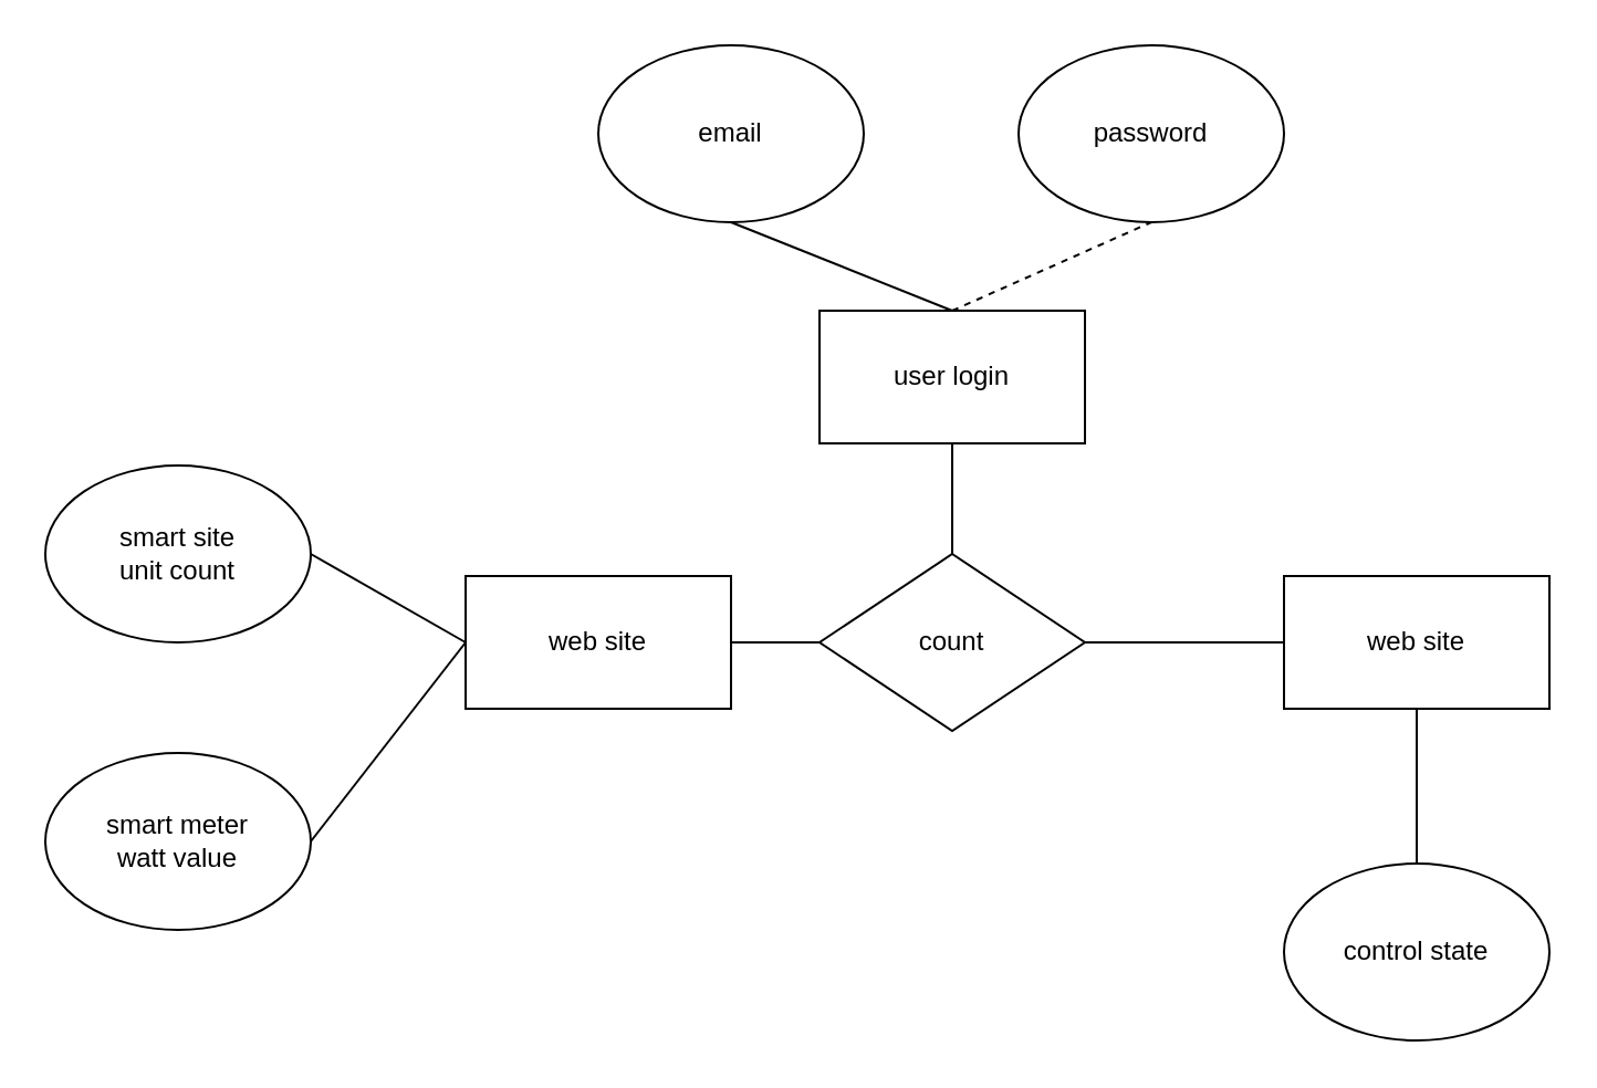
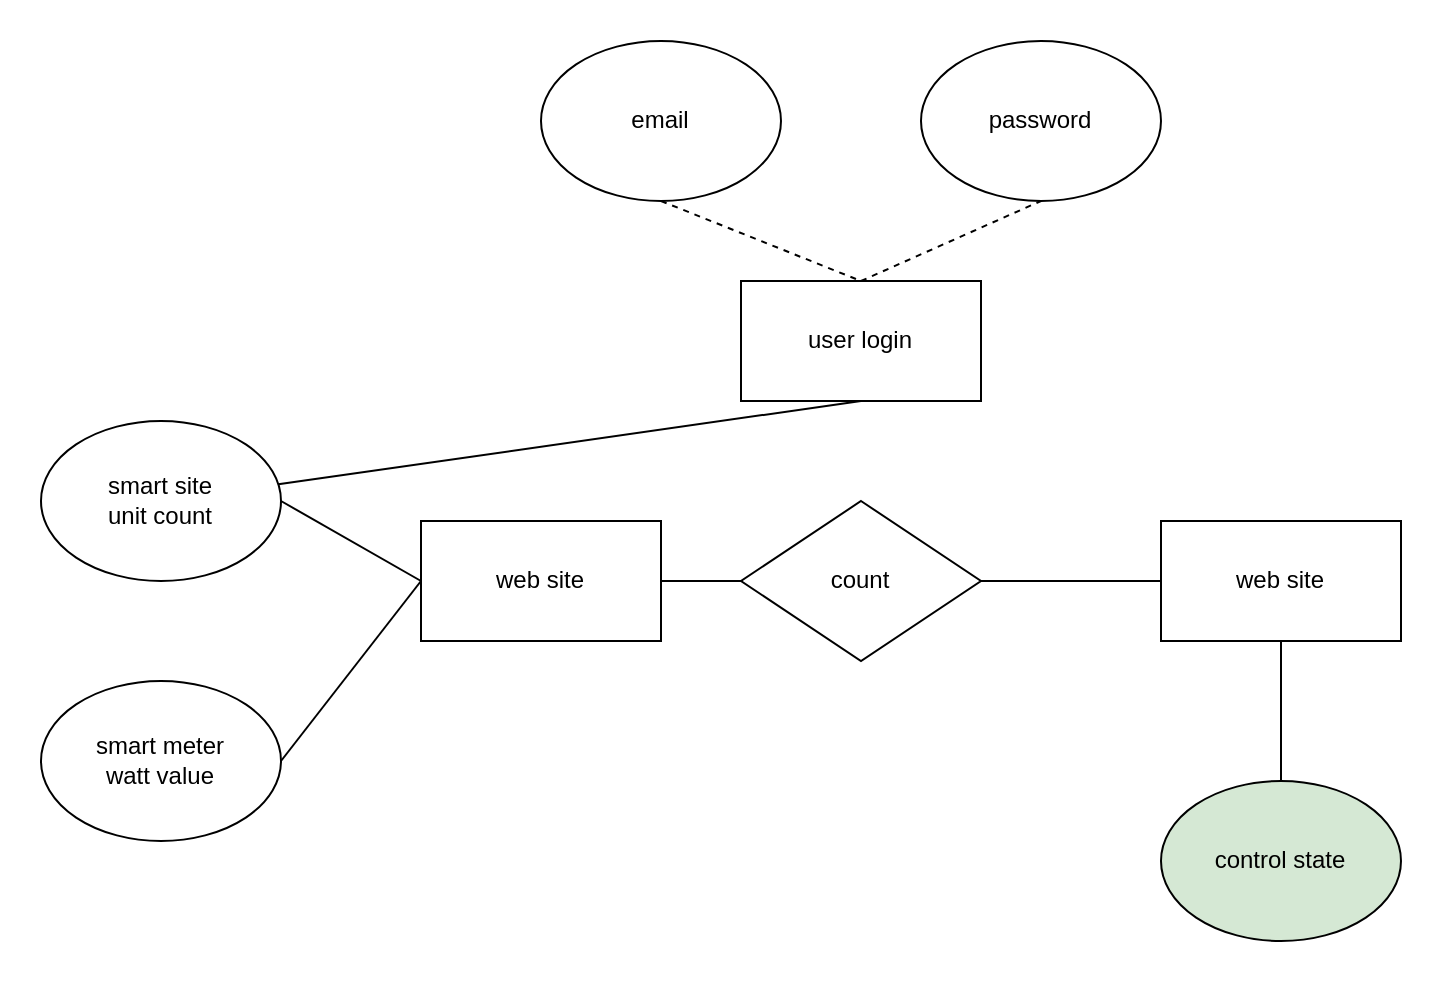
- <mxCell id="15" value="" style="endArrow=none;html=1;rounded=0;exitX=0.5;exitY=1;exitDx=0;exitDy=0;entryX=0.5;entryY=0;entryDx=0;entryDy=0;" edge="1" parent="1" source="6" target="8"><mxGeometry width="50" height="50" relative="1" as="geometry"><mxPoint x="440" y="210" as="sourcePoint" /><mxPoint x="440" y="260" as="targetPoint" /></mxGeometry></mxCell>
+ <mxCell id="15" value="" style="endArrow=none;html=1;rounded=0;exitX=0.5;exitY=1;exitDx=0;exitDy=0;entryX=0.5;entryY=0;entryDx=0;entryDy=0;dashed=1;" edge="1" parent="1" source="6" target="8"><mxGeometry width="50" height="50" relative="1" as="geometry"><mxPoint x="440" y="210" as="sourcePoint" /><mxPoint x="440" y="260" as="targetPoint" /></mxGeometry></mxCell>
- <mxCell id="14" value="" style="endArrow=none;html=1;rounded=0;exitX=0.5;exitY=1;exitDx=0;exitDy=0;entryX=0.5;entryY=0;entryDx=0;entryDy=0;" edge="1" parent="1" source="8" target="5"><mxGeometry width="50" height="50" relative="1" as="geometry"><mxPoint x="500" y="300" as="sourcePoint" /><mxPoint x="590" y="300" as="targetPoint" /></mxGeometry></mxCell>
+ <mxCell id="14" value="" style="endArrow=none;html=1;rounded=0;exitX=0.5;exitY=1;exitDx=0;exitDy=0;" edge="1" parent="1" source="8" target="2"><mxGeometry width="50" height="50" relative="1" as="geometry"><mxPoint x="500" y="300" as="sourcePoint" /><mxPoint x="590" y="300" as="targetPoint" /></mxGeometry></mxCell>
- <mxCell id="7" value="control state" style="ellipse;whiteSpace=wrap;html=1;" vertex="1" parent="1"><mxGeometry x="580" y="390" width="120" height="80" as="geometry" /></mxCell>
+ <mxCell id="7" value="control state" style="ellipse;whiteSpace=wrap;html=1;fillColor=#d5e8d4;" vertex="1" parent="1"><mxGeometry x="580" y="390" width="120" height="80" as="geometry" /></mxCell>
